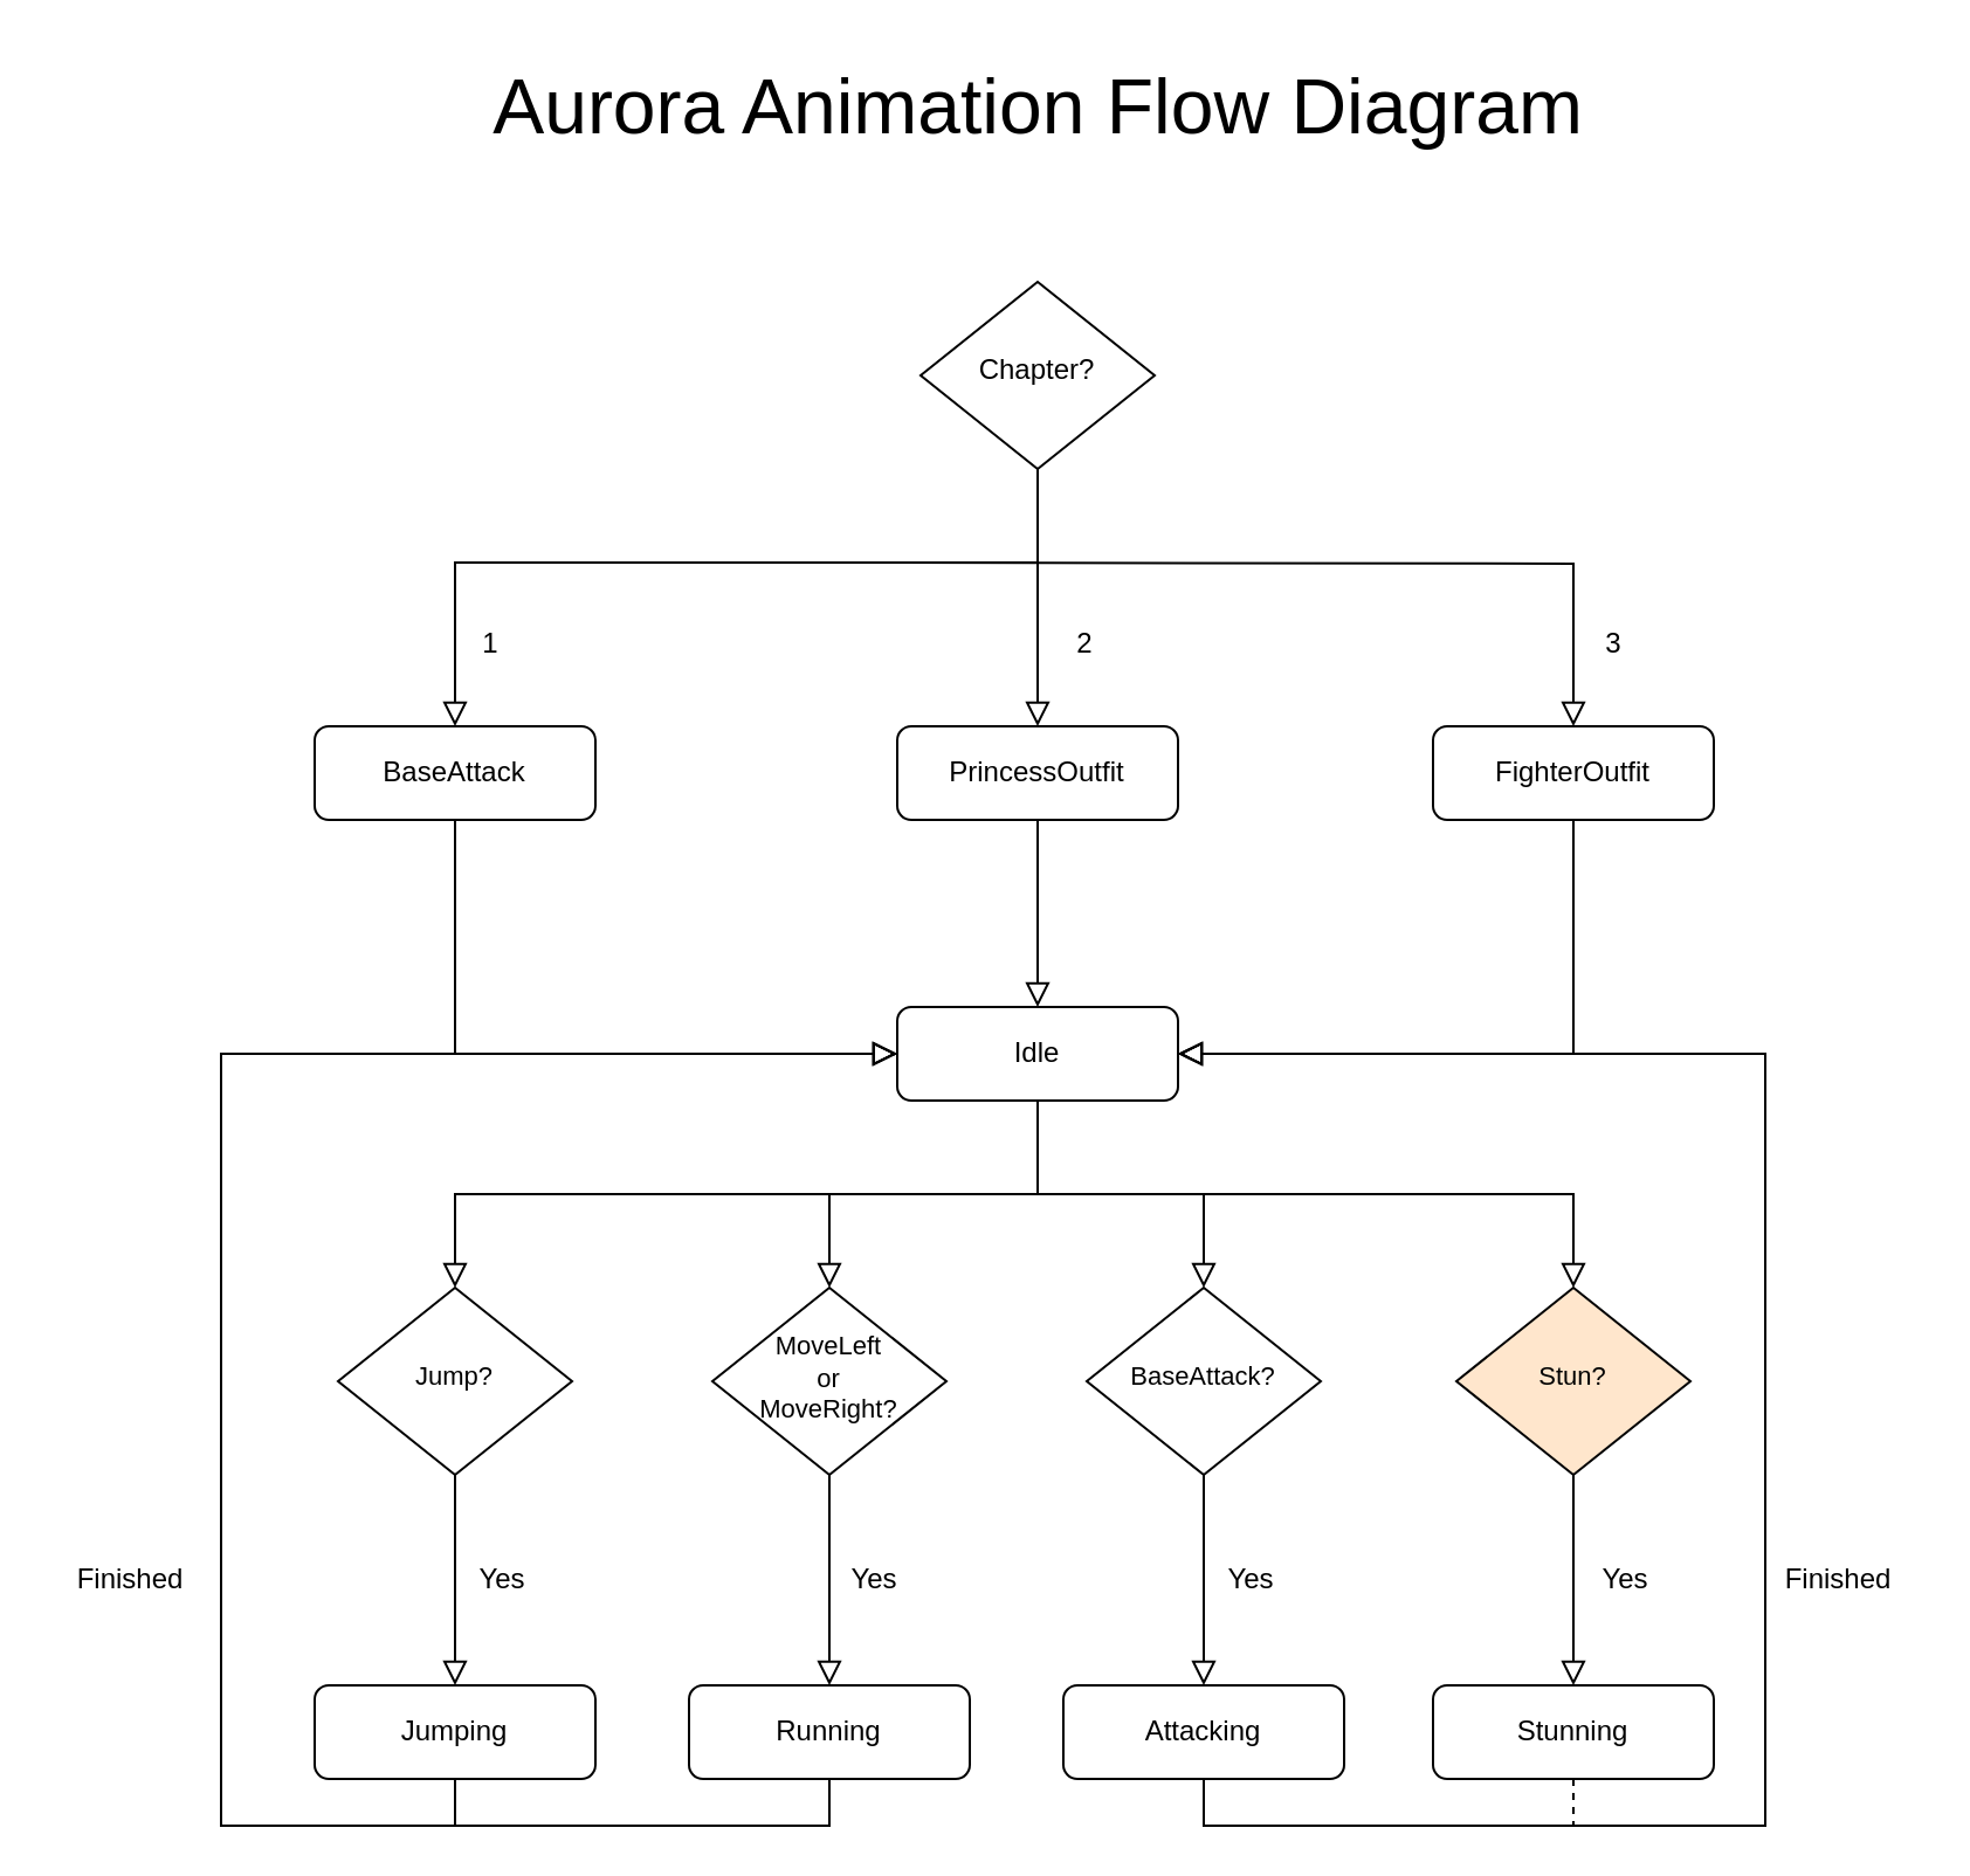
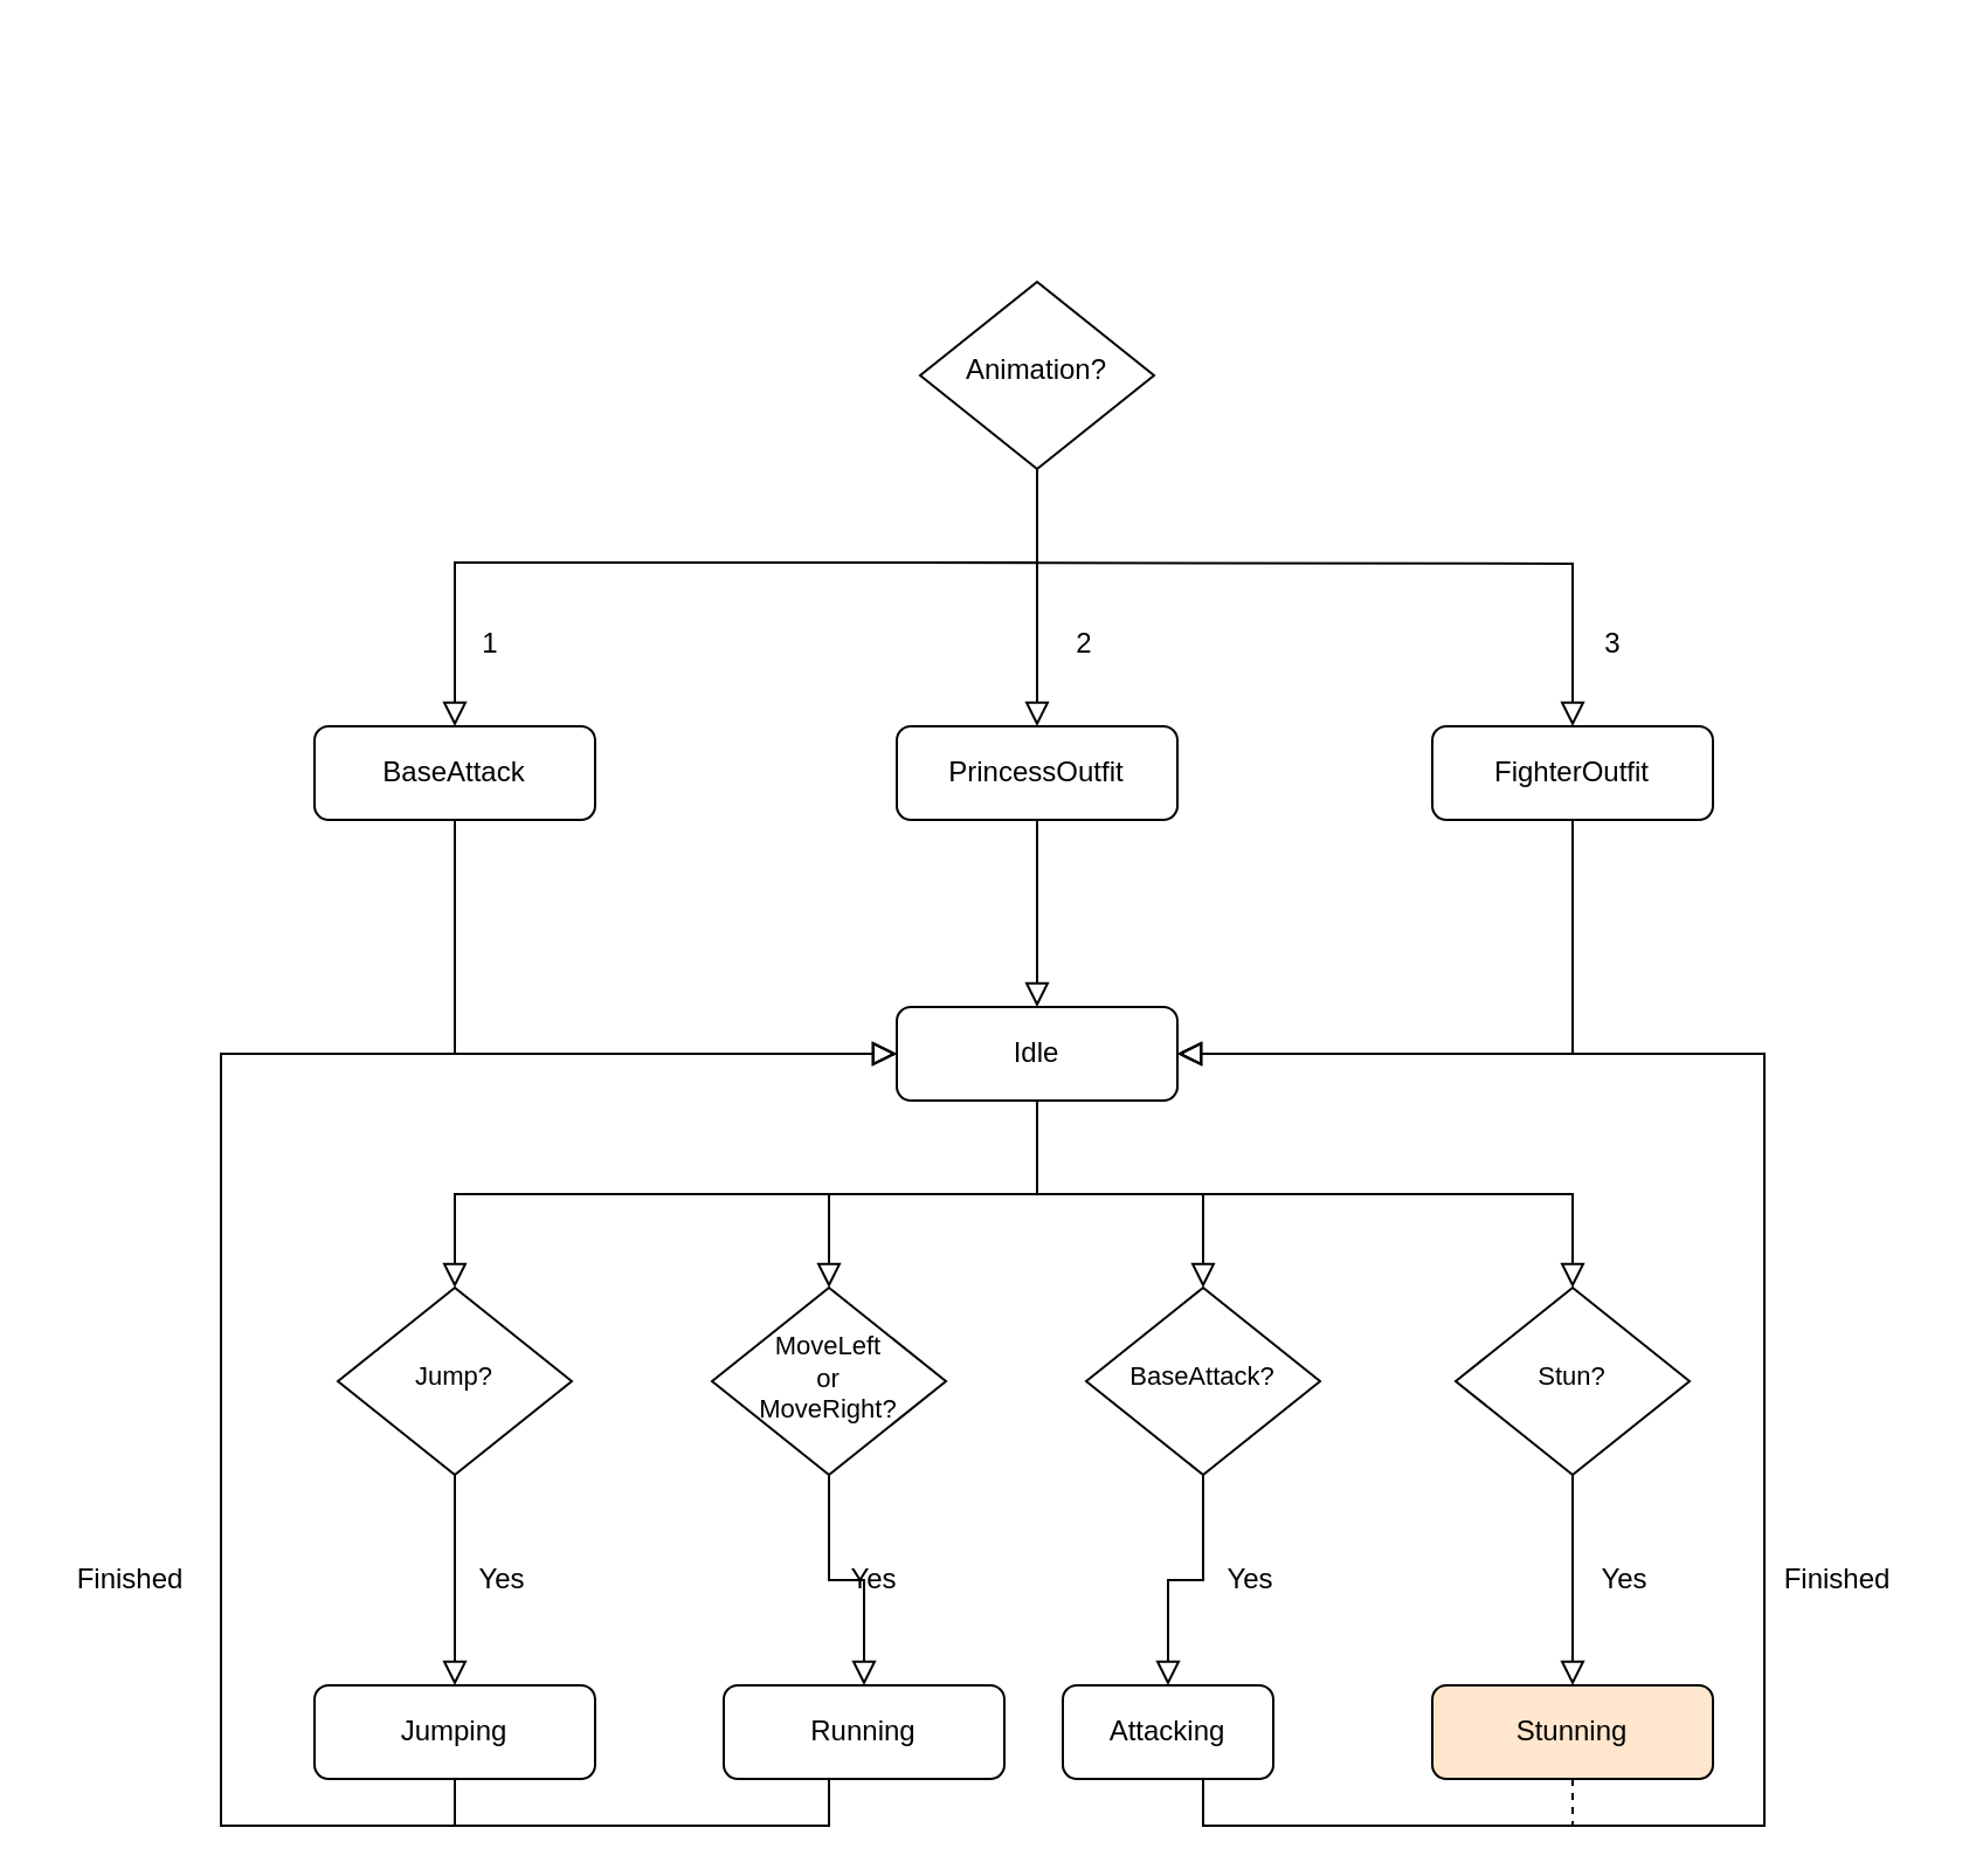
- <mxCell id="42" value="&lt;font style=&quot;font-size: 33px;&quot;&gt;Aurora Animation Flow Diagram&lt;/font&gt;" style="text;html=1;align=center;verticalAlign=middle;resizable=0;points=[];autosize=1;strokeColor=none;fillColor=none;" vertex="1" parent="1"><mxGeometry x="198" y="20" width="490" height="50" as="geometry" /></mxCell>
- <mxCell id="3" value="Chapter?" style="rhombus;whiteSpace=wrap;html=1;shadow=0;fontFamily=Helvetica;fontSize=12;align=center;strokeWidth=1;spacing=6;spacingTop=-4;" vertex="1" parent="1"><mxGeometry x="393" y="120" width="100" height="80" as="geometry" /></mxCell>
+ <mxCell id="3" value="Animation?" style="rhombus;whiteSpace=wrap;html=1;shadow=0;fontFamily=Helvetica;fontSize=12;align=center;strokeWidth=1;spacing=6;spacingTop=-4;" vertex="1" parent="1"><mxGeometry x="393" y="120" width="100" height="80" as="geometry" /></mxCell>
- <mxCell id="31" value="&lt;span style=&quot;font-size: 11px;&quot;&gt;Stun?&lt;/span&gt;" style="rhombus;whiteSpace=wrap;html=1;shadow=0;fontFamily=Helvetica;fontSize=12;align=center;strokeWidth=1;spacing=6;spacingTop=-4;fillColor=#ffe6cc;" vertex="1" parent="1"><mxGeometry x="622" y="550" width="100" height="80" as="geometry" /></mxCell>
+ <mxCell id="31" value="&lt;span style=&quot;font-size: 11px;&quot;&gt;Stun?&lt;/span&gt;" style="rhombus;whiteSpace=wrap;html=1;shadow=0;fontFamily=Helvetica;fontSize=12;align=center;strokeWidth=1;spacing=6;spacingTop=-4;" vertex="1" parent="1"><mxGeometry x="622" y="550" width="100" height="80" as="geometry" /></mxCell>
- <mxCell id="19" value="Running" style="rounded=1;whiteSpace=wrap;html=1;fontSize=12;glass=0;strokeWidth=1;shadow=0;" vertex="1" parent="1"><mxGeometry x="294" y="720" width="120" height="40" as="geometry" /></mxCell>
+ <mxCell id="19" value="Running" style="rounded=1;whiteSpace=wrap;html=1;fontSize=12;glass=0;strokeWidth=1;shadow=0;" vertex="1" parent="1"><mxGeometry x="309" y="720" width="120" height="40" as="geometry" /></mxCell>
- <mxCell id="27" value="Attacking" style="rounded=1;whiteSpace=wrap;html=1;fontSize=12;glass=0;strokeWidth=1;shadow=0;" vertex="1" parent="1"><mxGeometry x="454" y="720" width="120" height="40" as="geometry" /></mxCell>
+ <mxCell id="27" value="Attacking" style="rounded=1;whiteSpace=wrap;html=1;fontSize=12;glass=0;strokeWidth=1;shadow=0;" vertex="1" parent="1"><mxGeometry x="454" y="720" width="90" height="40" as="geometry" /></mxCell>
- <mxCell id="34" value="Stunning" style="rounded=1;whiteSpace=wrap;html=1;fontSize=12;glass=0;strokeWidth=1;shadow=0;" vertex="1" parent="1"><mxGeometry x="612" y="720" width="120" height="40" as="geometry" /></mxCell>
+ <mxCell id="34" value="Stunning" style="rounded=1;whiteSpace=wrap;html=1;fontSize=12;glass=0;strokeWidth=1;shadow=0;fillColor=#ffe6cc;" vertex="1" parent="1"><mxGeometry x="612" y="720" width="120" height="40" as="geometry" /></mxCell>
